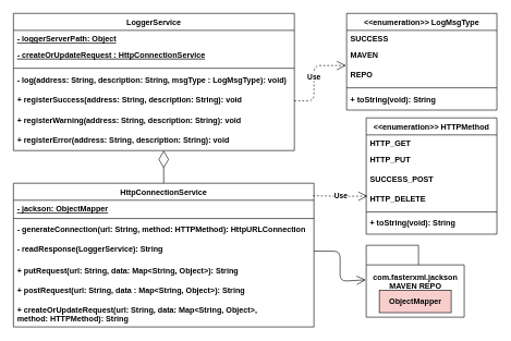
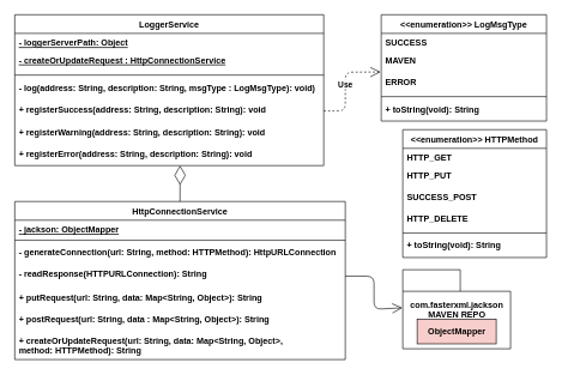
- <mxCell id="5" value="REPO" style="text;strokeColor=none;fillColor=none;align=left;verticalAlign=top;spacingLeft=4;spacingRight=4;overflow=hidden;rotatable=0;points=[[0,0.5],[1,0.5]];portConstraint=eastwest;fontStyle=1" parent="2" vertex="1"><mxGeometry y="80" width="230" height="30" as="geometry" /></mxCell>
+ <mxCell id="5" value="ERROR" style="text;strokeColor=none;fillColor=none;align=left;verticalAlign=top;spacingLeft=4;spacingRight=4;overflow=hidden;rotatable=0;points=[[0,0.5],[1,0.5]];portConstraint=eastwest;fontStyle=1" parent="2" vertex="1"><mxGeometry y="80" width="230" height="30" as="geometry" /></mxCell>
- <mxCell id="28" value="Use" style="endArrow=open;endSize=12;dashed=1;html=1;exitX=0.997;exitY=0.087;exitDx=0;exitDy=0;entryX=0.01;entryY=0.663;entryDx=0;entryDy=0;entryPerimeter=0;fontStyle=1;exitPerimeter=0;" parent="1" source="20" target="35" edge="1"><mxGeometry width="160" relative="1" as="geometry"><mxPoint x="290" y="614.94" as="sourcePoint" /><mxPoint x="370" y="589.94" as="targetPoint" /><Array as="points"><mxPoint x="525" y="300" /></Array></mxGeometry></mxCell>
- <mxCell id="24" value="- readResponse(LoggerService): String" style="text;strokeColor=none;fillColor=none;align=left;verticalAlign=top;spacingLeft=4;spacingRight=4;overflow=hidden;rotatable=0;points=[[0,0.5],[1,0.5]];portConstraint=eastwest;fontStyle=1" parent="20" vertex="1"><mxGeometry y="88" width="460" height="32" as="geometry" /></mxCell>
+ <mxCell id="24" value="- readResponse(HTTPURLConnection): String" style="text;strokeColor=none;fillColor=none;align=left;verticalAlign=top;spacingLeft=4;spacingRight=4;overflow=hidden;rotatable=0;points=[[0,0.5],[1,0.5]];portConstraint=eastwest;fontStyle=1" parent="20" vertex="1"><mxGeometry y="88" width="460" height="32" as="geometry" /></mxCell>
